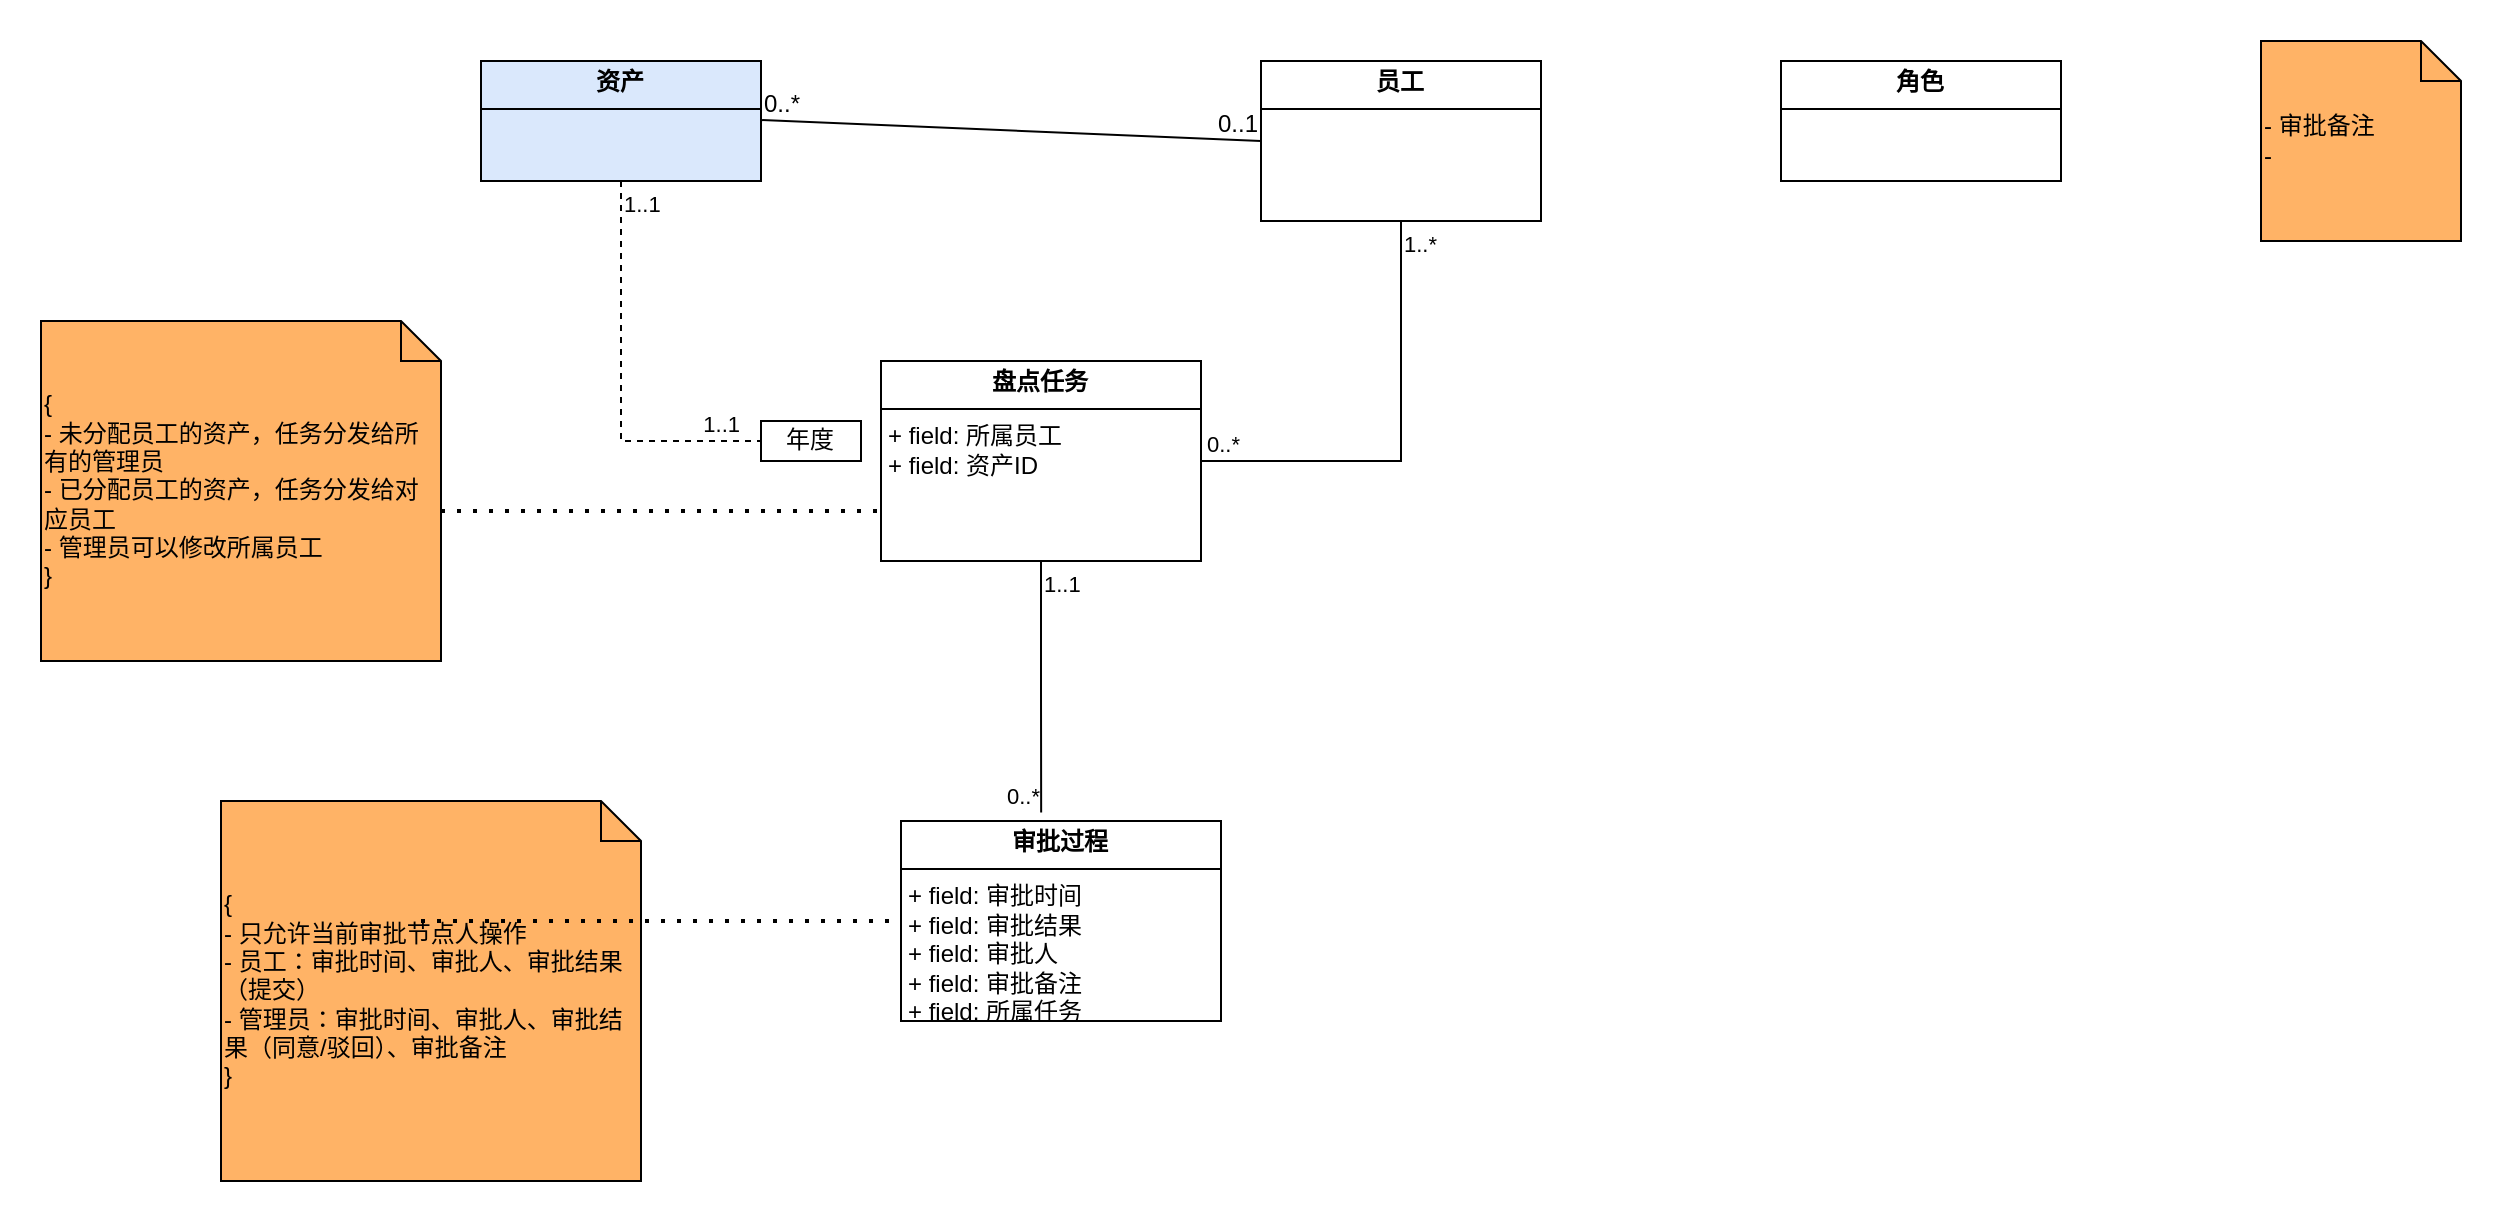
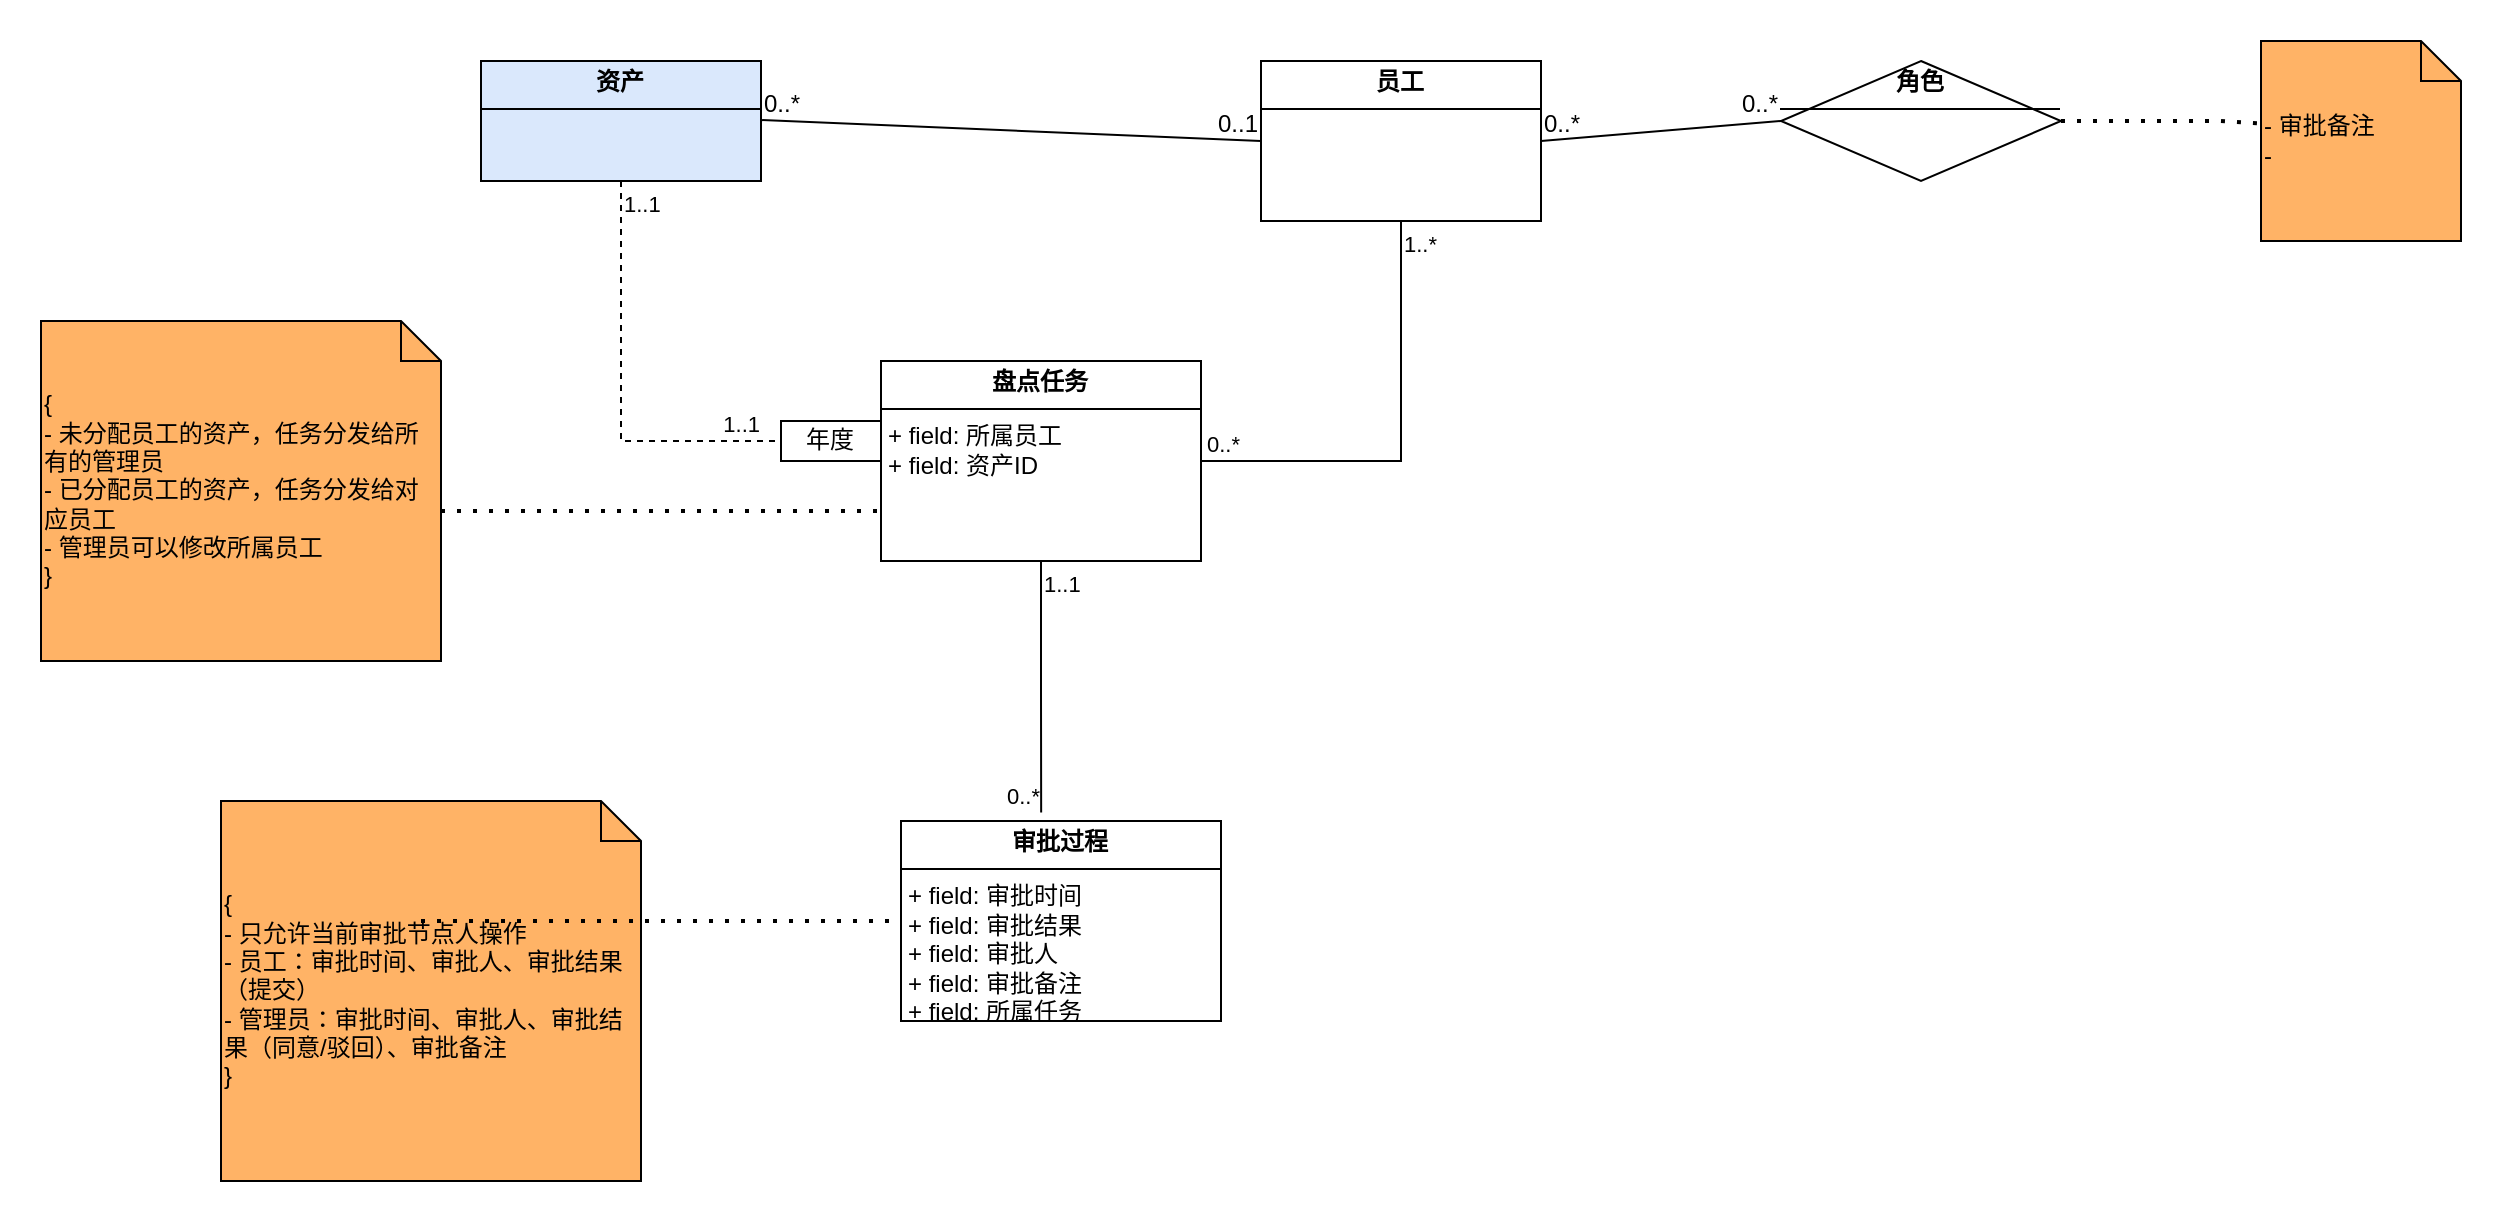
- <mxCell id="18" value="&lt;p style=&quot;margin:0px;margin-top:4px;text-align:center;&quot;&gt;&lt;b&gt;角色&lt;/b&gt;&lt;/p&gt;&lt;hr size=&quot;1&quot; style=&quot;border-style:solid;&quot;&gt;&lt;div style=&quot;height:2px;&quot;&gt;&lt;/div&gt;" style="verticalAlign=top;align=left;overflow=fill;html=1;whiteSpace=wrap;" vertex="1" parent="1"><mxGeometry x="890" y="30" width="140" height="60" as="geometry" /></mxCell>
+ <mxCell id="18" value="&lt;p style=&quot;margin:0px;margin-top:4px;text-align:center;&quot;&gt;&lt;b&gt;角色&lt;/b&gt;&lt;/p&gt;&lt;hr size=&quot;1&quot; style=&quot;border-style:solid;&quot;&gt;&lt;div style=&quot;height:2px;&quot;&gt;&lt;/div&gt;" style="rhombus;verticalAlign=top;align=left;overflow=fill;html=1;whiteSpace=wrap;" vertex="1" parent="1"><mxGeometry x="890" y="30" width="140" height="60" as="geometry" /></mxCell>
+ <mxCell id="23" value="" style="endArrow=none;dashed=1;html=1;dashPattern=1 3;strokeWidth=2;rounded=0;exitX=1;exitY=0.5;exitDx=0;exitDy=0;entryX=0.017;entryY=0.413;entryDx=0;entryDy=0;entryPerimeter=0;" edge="1" parent="1" source="18" target="22"><mxGeometry width="50" height="50" relative="1" as="geometry"><mxPoint x="1050" y="110" as="sourcePoint" /><mxPoint x="1180" y="110" as="targetPoint" /><Array as="points"><mxPoint x="1110" y="60" /></Array></mxGeometry></mxCell>
+ <mxCell id="19" value="" style="endArrow=none;html=1;rounded=0;entryX=0;entryY=0.5;entryDx=0;entryDy=0;exitX=1;exitY=0.5;exitDx=0;exitDy=0;" edge="1" parent="1" source="3" target="18"><mxGeometry relative="1" as="geometry"><mxPoint x="730" y="170" as="sourcePoint" /><mxPoint x="980" y="170.5" as="targetPoint" /></mxGeometry></mxCell>
+ <mxCell id="20" value="0..*" style="resizable=0;html=1;whiteSpace=wrap;align=left;verticalAlign=bottom;" connectable="0" vertex="1" parent="19"><mxGeometry x="-1" relative="1" as="geometry" /></mxCell>
+ <mxCell id="21" value="0..*" style="resizable=0;html=1;whiteSpace=wrap;align=right;verticalAlign=bottom;" connectable="0" vertex="1" parent="19"><mxGeometry x="1" relative="1" as="geometry" /></mxCell>
- <mxCell id="17" value="年度" style="rounded=0;whiteSpace=wrap;html=1;" vertex="1" parent="1"><mxGeometry x="380" y="210" width="50" height="20" as="geometry" /></mxCell>
+ <mxCell id="17" value="年度" style="rounded=0;whiteSpace=wrap;html=1;" vertex="1" parent="1"><mxGeometry x="390" y="210" width="50" height="20" as="geometry" /></mxCell>
